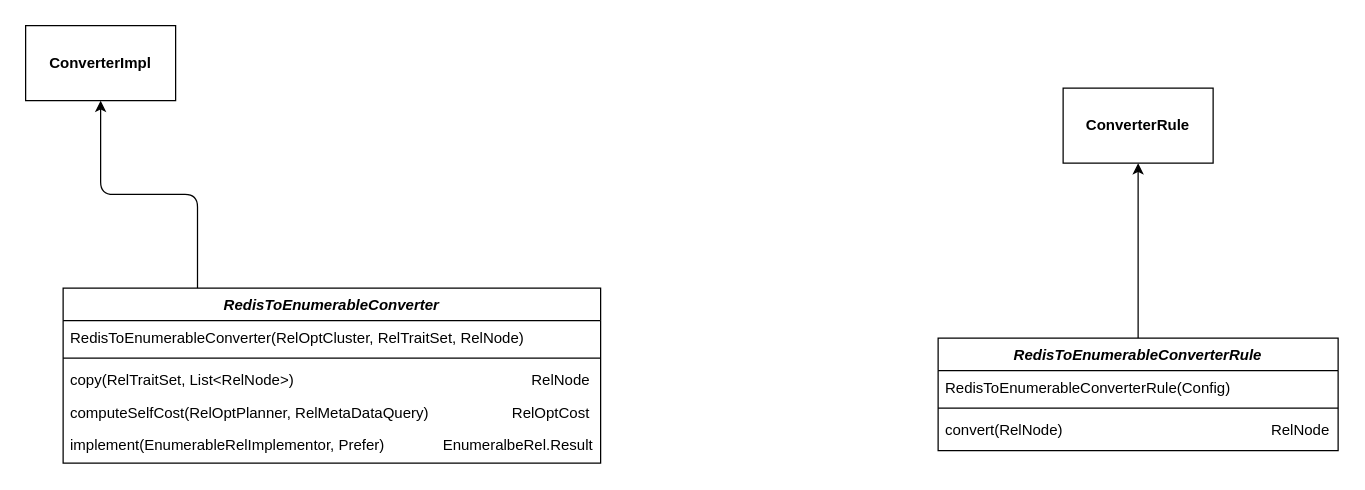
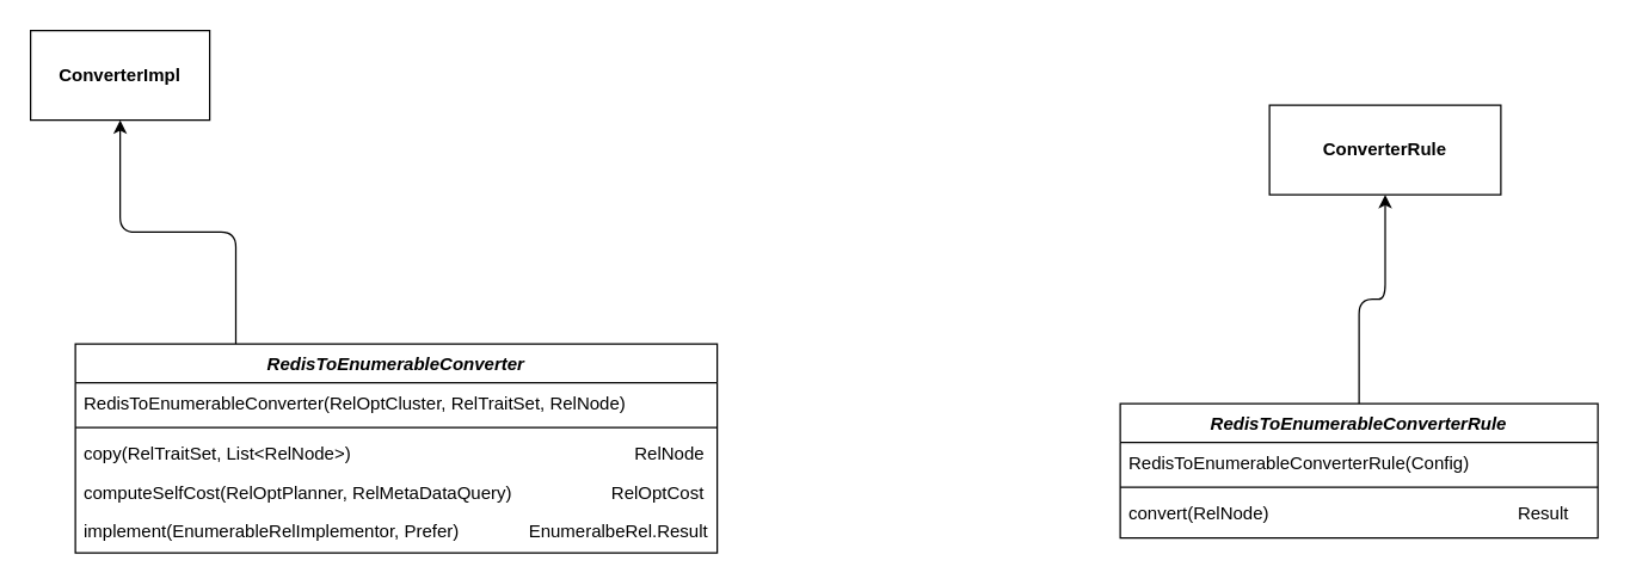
- <mxCell id="15" value="&lt;b&gt;ConverterRule&lt;/b&gt;" style="rounded=0;whiteSpace=wrap;html=1;" vertex="1" parent="1"><mxGeometry x="850" y="70" width="120" height="60" as="geometry" /></mxCell>
+ <mxCell id="15" value="&lt;b&gt;ConverterRule&lt;/b&gt;" style="rounded=0;whiteSpace=wrap;html=1;" vertex="1" parent="1"><mxGeometry x="850" y="70" width="155" height="60" as="geometry" /></mxCell>
- <mxCell id="14" value="convert(RelNode)                                                  RelNode" style="text;align=left;verticalAlign=top;spacingLeft=4;spacingRight=4;overflow=hidden;rotatable=0;points=[[0,0.5],[1,0.5]];portConstraint=eastwest;" vertex="1" parent="11"><mxGeometry y="60" width="320" height="26" as="geometry" /></mxCell>
+ <mxCell id="14" value="convert(RelNode)                                                  Result" style="text;align=left;verticalAlign=top;spacingLeft=4;spacingRight=4;overflow=hidden;rotatable=0;points=[[0,0.5],[1,0.5]];portConstraint=eastwest;" vertex="1" parent="11"><mxGeometry y="60" width="320" height="26" as="geometry" /></mxCell>
